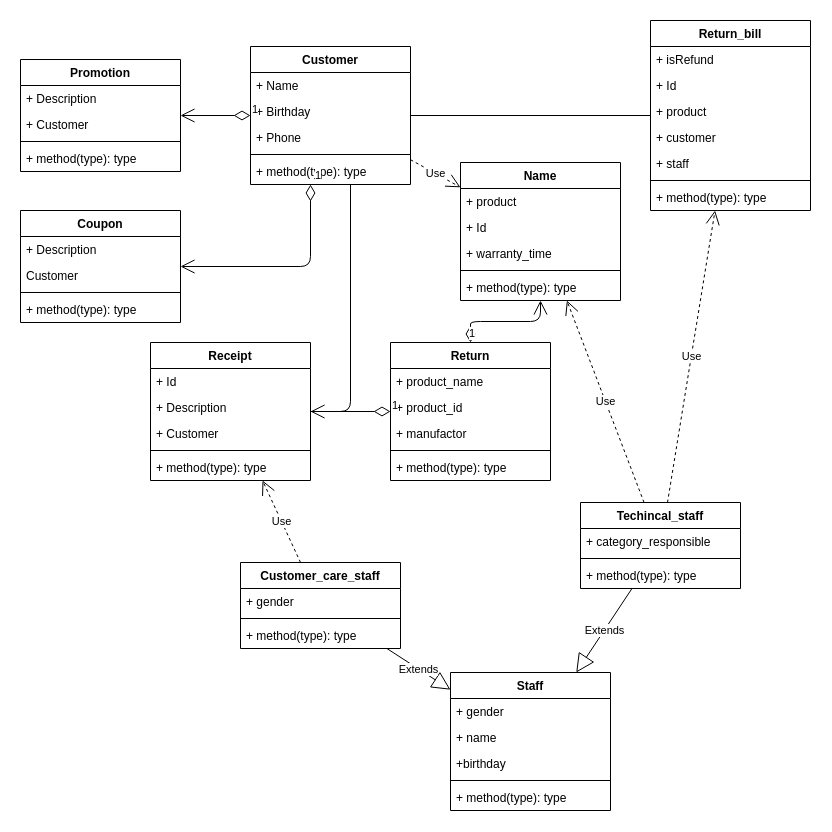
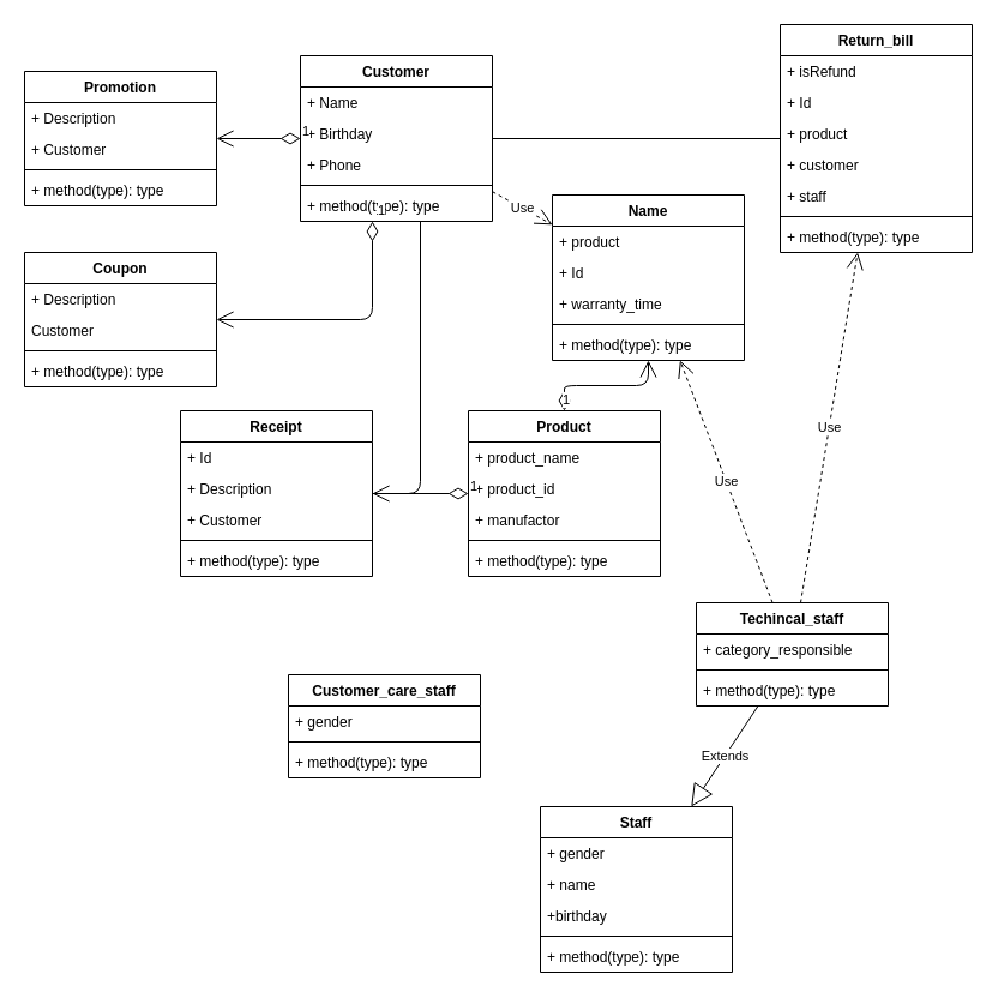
- <mxCell id="15" value="Return" style="swimlane;fontStyle=1;align=center;verticalAlign=top;childLayout=stackLayout;horizontal=1;startSize=26;horizontalStack=0;resizeParent=1;resizeParentMax=0;resizeLast=0;collapsible=1;marginBottom=0;" parent="1" vertex="1"><mxGeometry x="390" y="342" width="160" height="138" as="geometry" /></mxCell>
+ <mxCell id="15" value="Product" style="swimlane;fontStyle=1;align=center;verticalAlign=top;childLayout=stackLayout;horizontal=1;startSize=26;horizontalStack=0;resizeParent=1;resizeParentMax=0;resizeLast=0;collapsible=1;marginBottom=0;" parent="1" vertex="1"><mxGeometry x="390" y="342" width="160" height="138" as="geometry" /></mxCell>
- <mxCell id="49" value="Use" style="endArrow=open;endSize=12;dashed=1;html=1;" parent="1" source="30" target="2" edge="1"><mxGeometry width="160" relative="1" as="geometry"><mxPoint x="580" y="402" as="sourcePoint" /><mxPoint x="740" y="402" as="targetPoint" /></mxGeometry></mxCell>
- <mxCell id="56" value="Extends" style="endArrow=block;endSize=16;endFill=0;html=1;" parent="1" source="30" target="50" edge="1"><mxGeometry width="160" relative="1" as="geometry"><mxPoint x="550" y="702" as="sourcePoint" /><mxPoint x="710" y="702" as="targetPoint" /></mxGeometry></mxCell>
